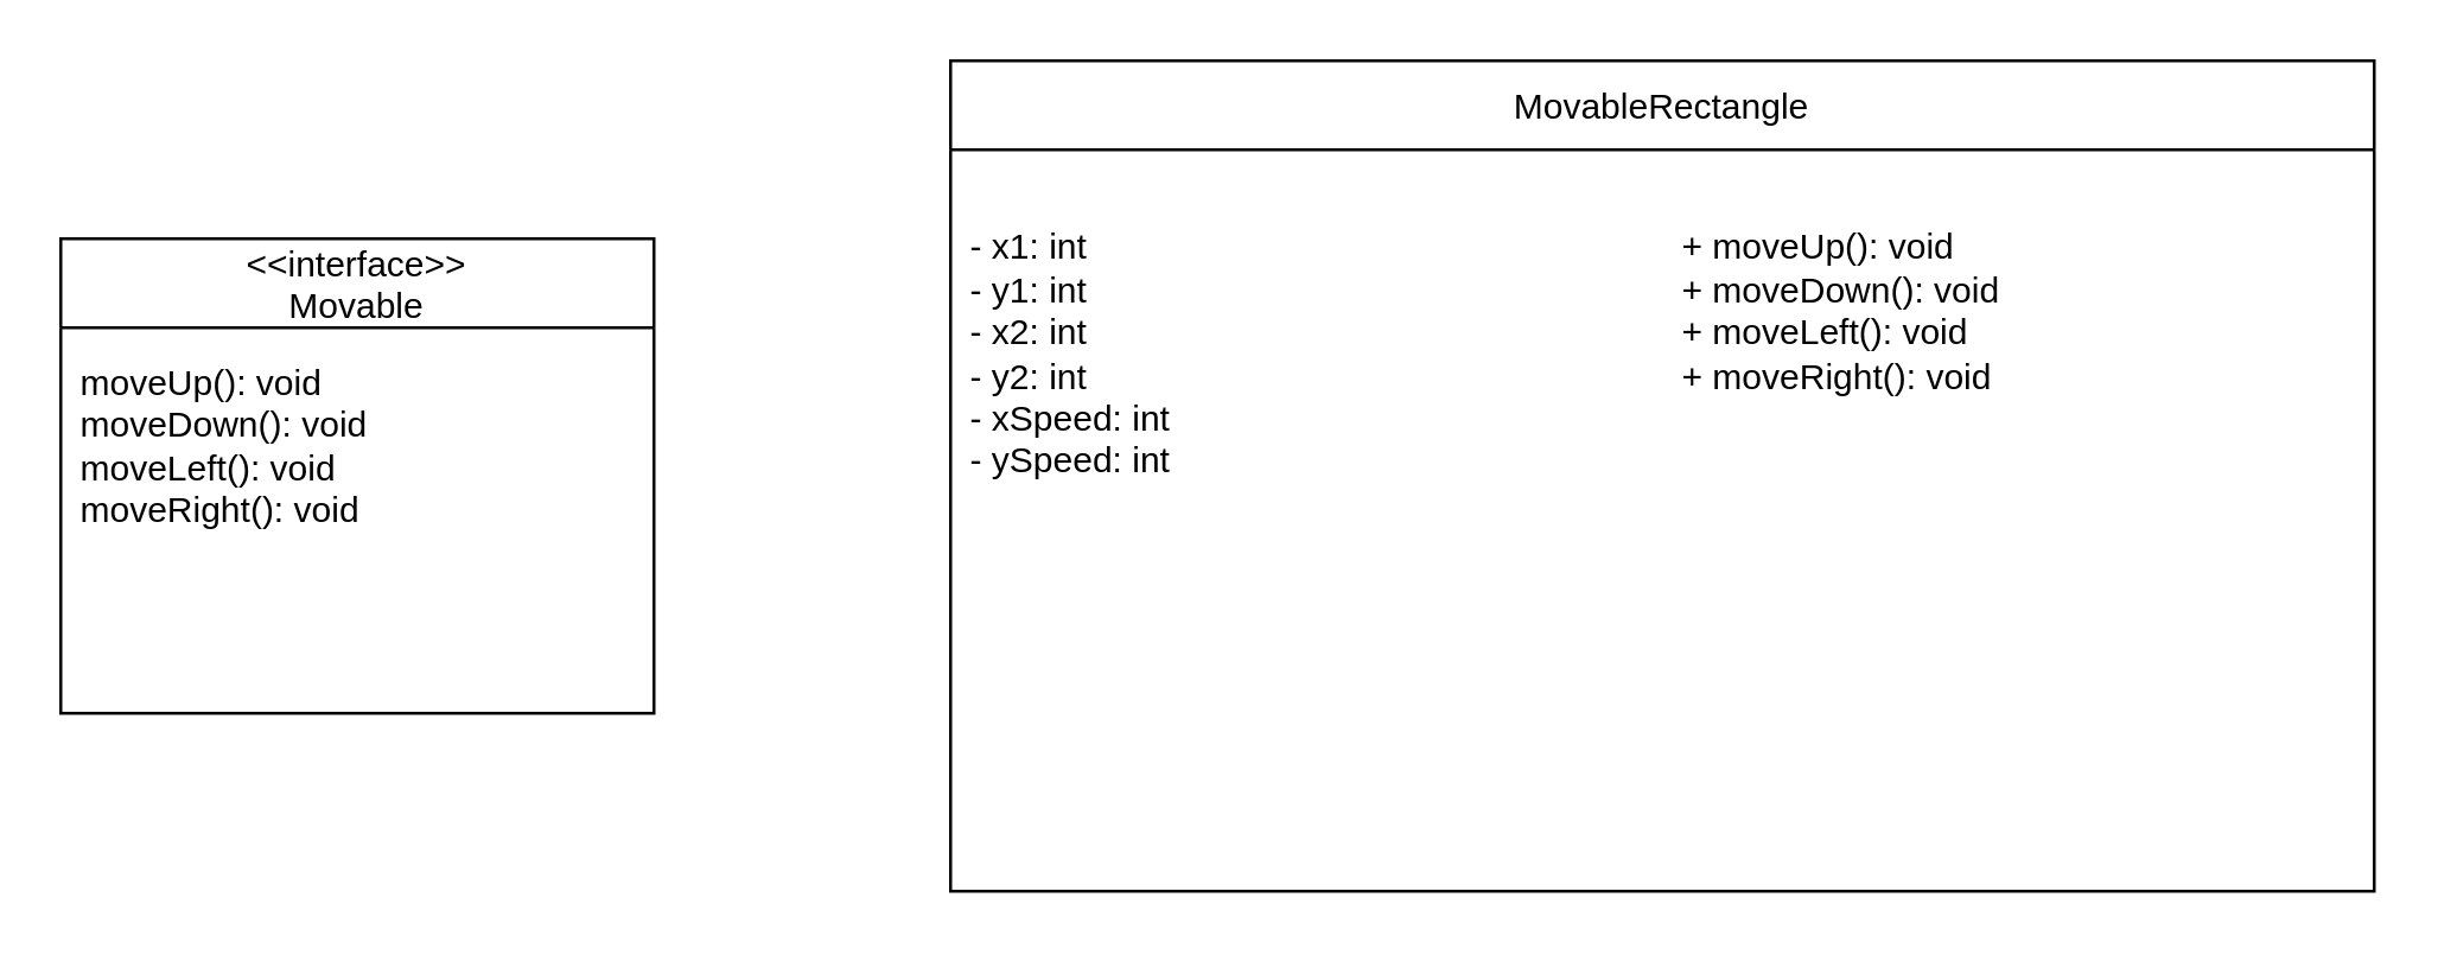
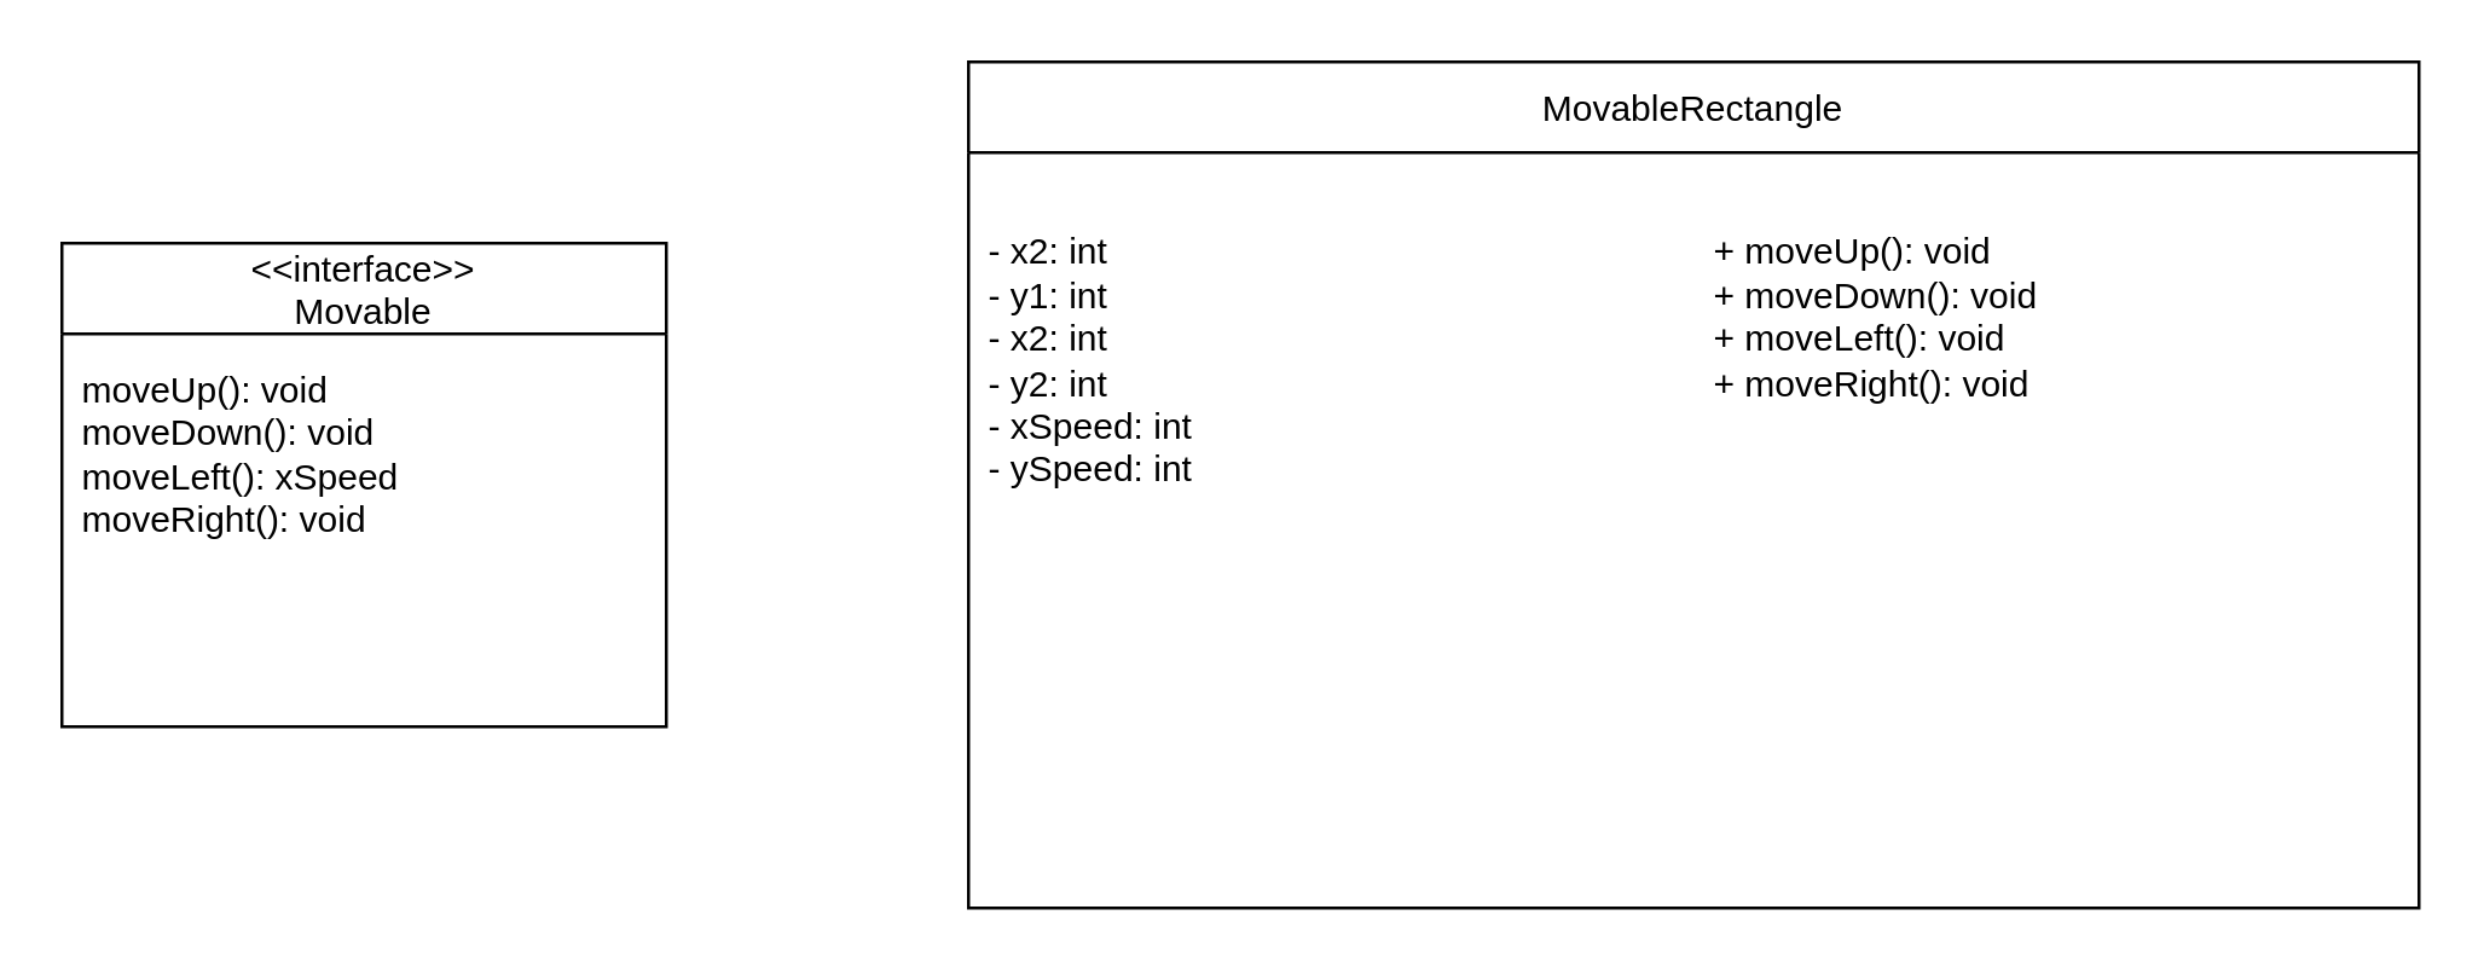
- <mxCell id="5" value="&#10;- x1: int&#10;- y1: int&#10;- x2: int&#10;- y2: int&#10;- xSpeed: int&#10;- ySpeed: int" style="text;html=1;strokeColor=none;fillColor=none;align=left;verticalAlign=top;spacingTop=5;spacingLeft=5;" vertex="1" parent="4"><mxGeometry y="30" width="240" height="250" as="geometry" /></mxCell>
+ <mxCell id="5" value="&#10;- x2: int&#10;- y1: int&#10;- x2: int&#10;- y2: int&#10;- xSpeed: int&#10;- ySpeed: int" style="text;html=1;strokeColor=none;fillColor=none;align=left;verticalAlign=top;spacingTop=5;spacingLeft=5;" vertex="1" parent="4"><mxGeometry y="30" width="240" height="250" as="geometry" /></mxCell>
- <mxCell id="3" value="moveUp(): void&#10;moveDown(): void&#10;moveLeft(): void&#10;moveRight(): void" style="text;html=1;strokeColor=none;fillColor=none;align=left;verticalAlign=top;spacingTop=5;spacingLeft=5;" vertex="1" parent="2"><mxGeometry y="30" width="200" height="130" as="geometry" /></mxCell>
+ <mxCell id="3" value="moveUp(): void&#10;moveDown(): void&#10;moveLeft(): xSpeed&#10;moveRight(): void" style="text;html=1;strokeColor=none;fillColor=none;align=left;verticalAlign=top;spacingTop=5;spacingLeft=5;" vertex="1" parent="2"><mxGeometry y="30" width="200" height="130" as="geometry" /></mxCell>
